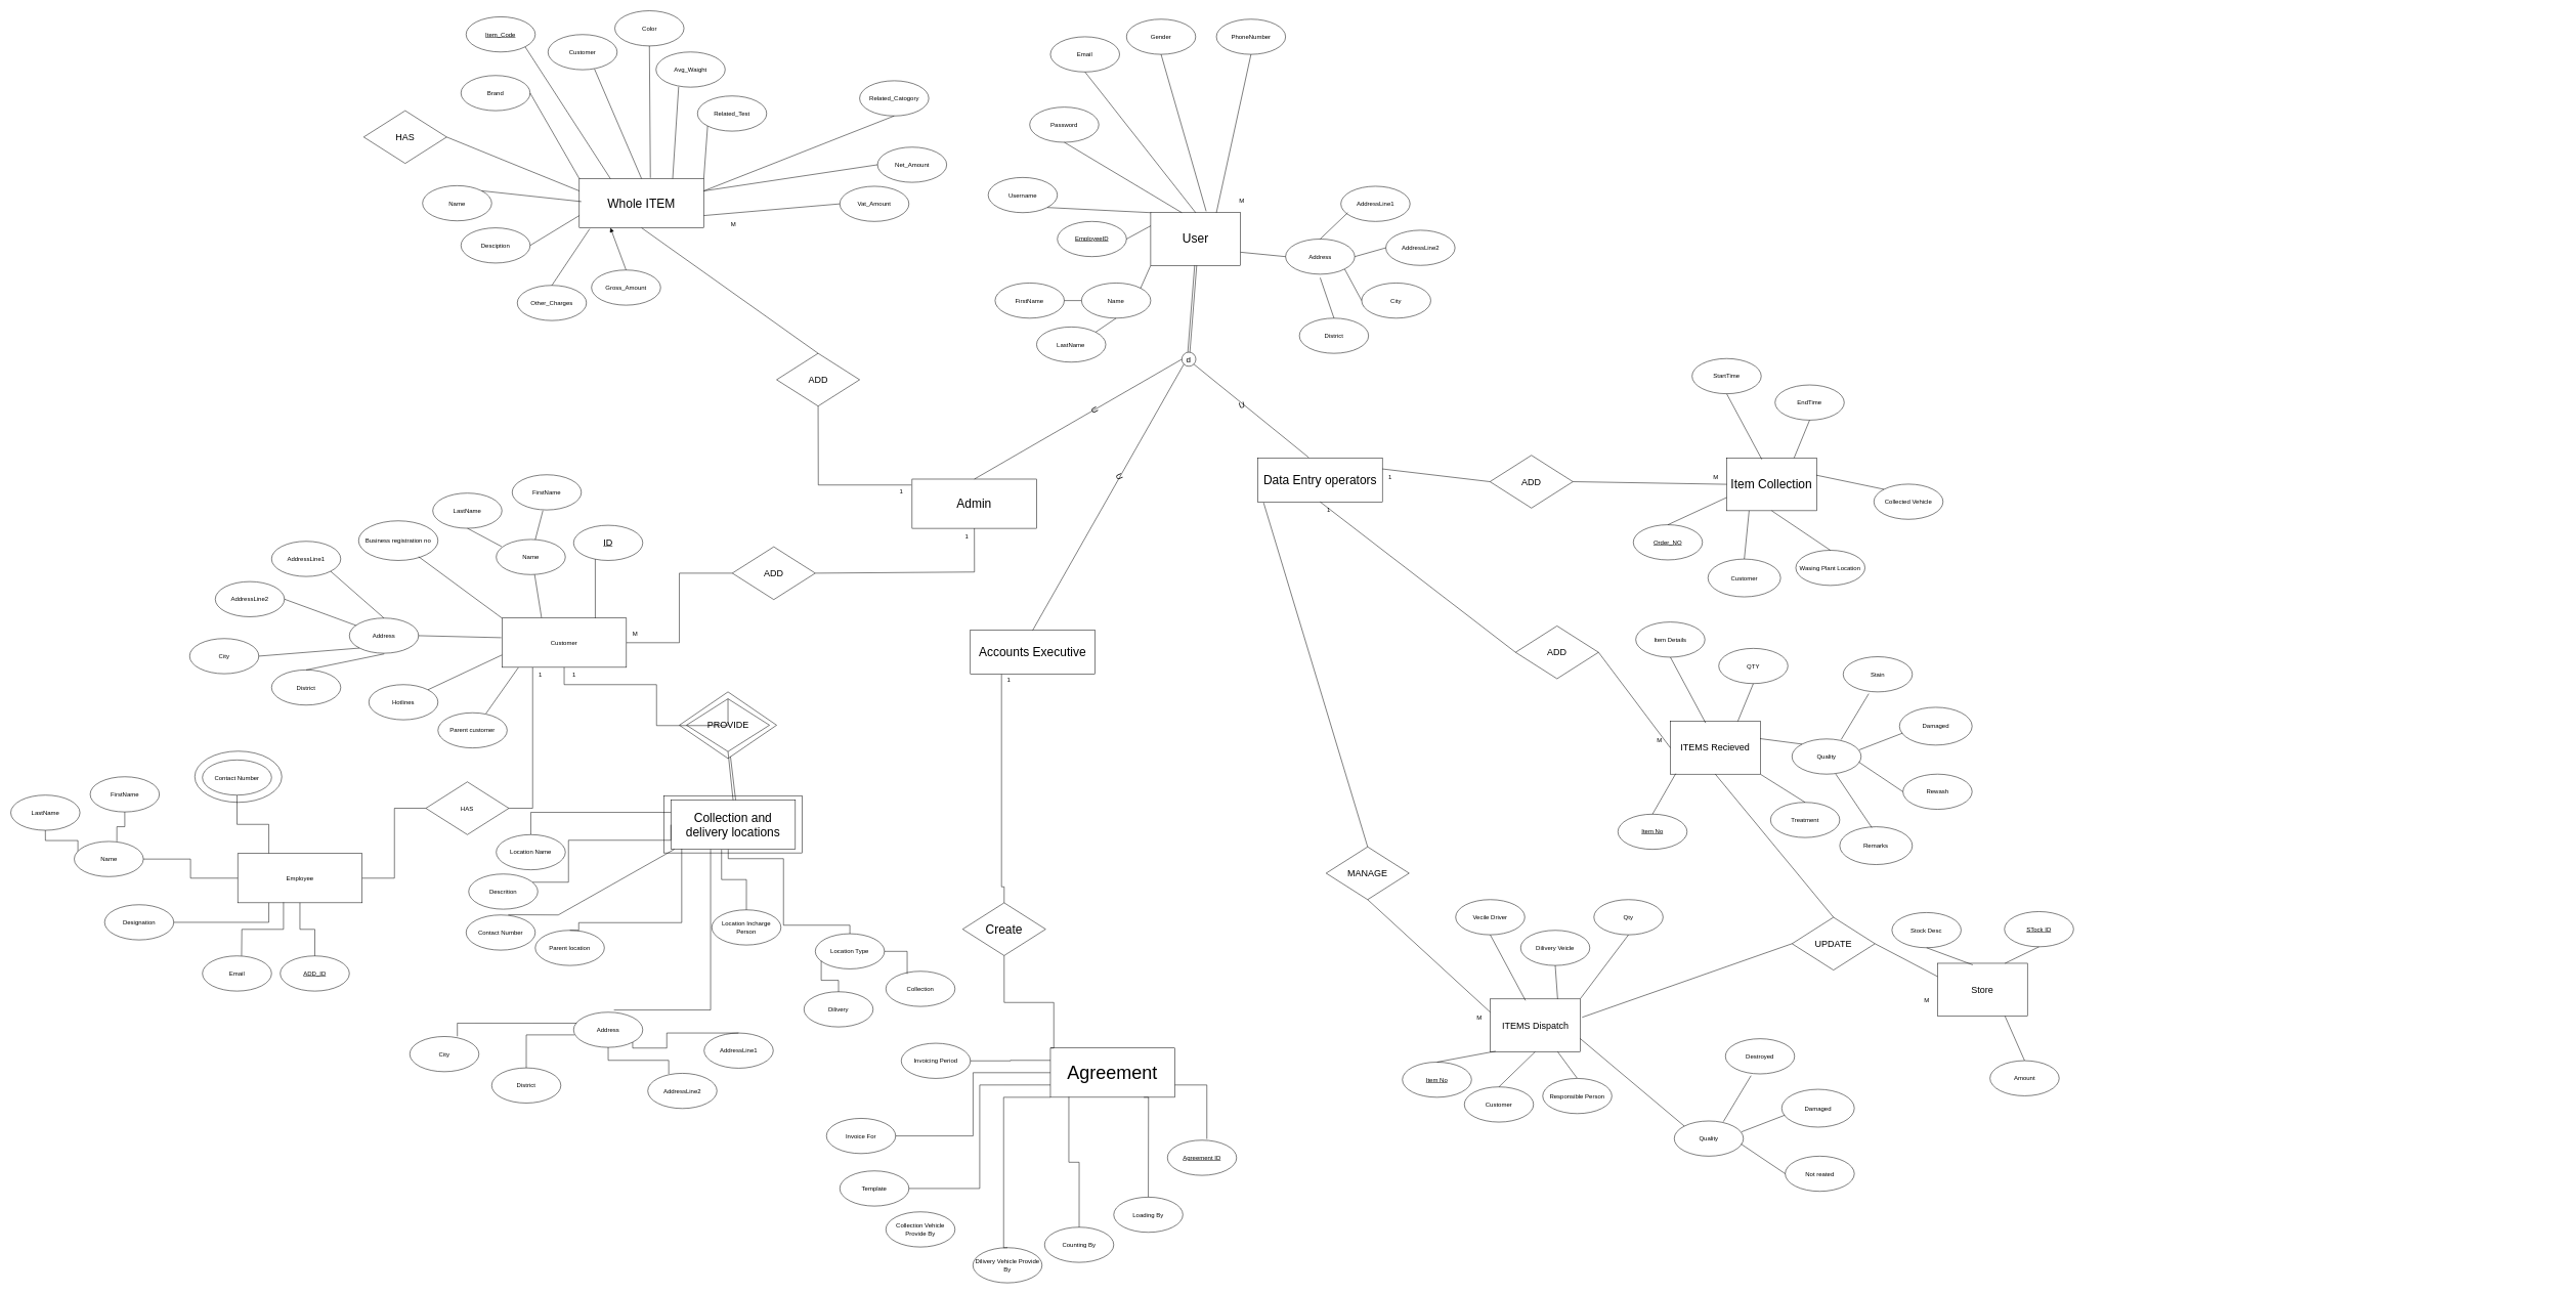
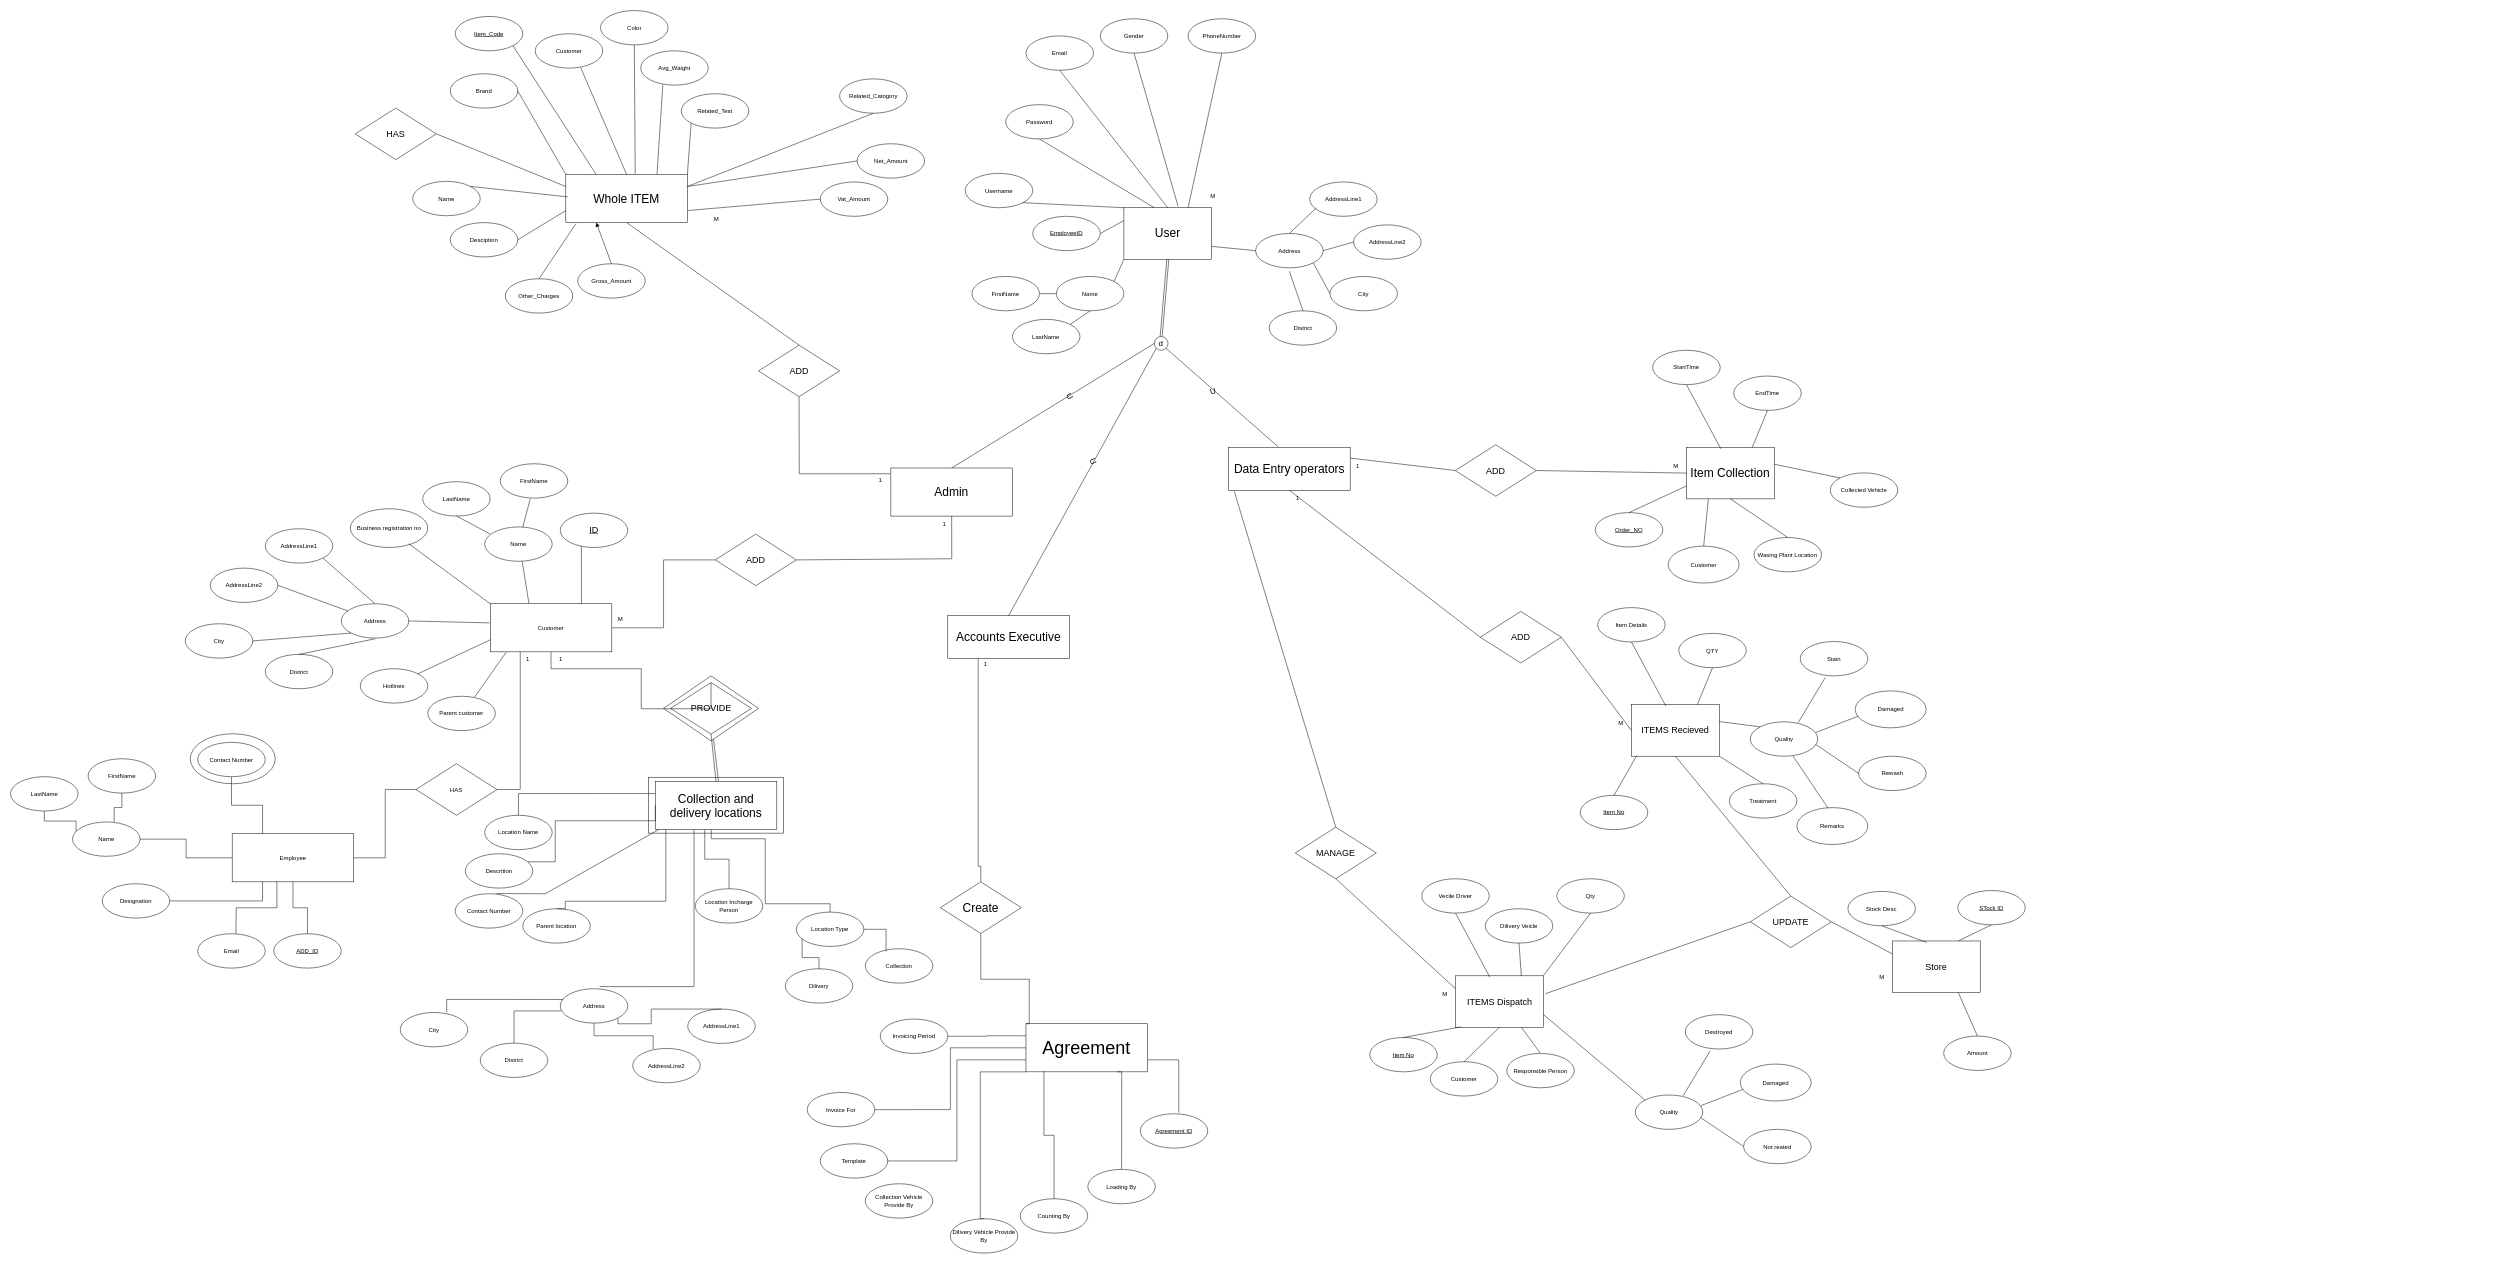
- <mxCell id="14" value="&lt;font style=&quot;font-size: 16px&quot;&gt;d&lt;/font&gt;" style="ellipse;whiteSpace=wrap;html=1;aspect=fixed;" parent="3" vertex="1"><mxGeometry x="878.113" y="650.641" width="27.391" height="27.391" as="geometry" /></mxCell>
+ <mxCell id="14" value="&lt;font style=&quot;font-size: 16px&quot;&gt;d&lt;/font&gt;" style="ellipse;whiteSpace=wrap;html=1;aspect=fixed;" parent="3" vertex="1"><mxGeometry x="878.113" y="635.641" width="27.391" height="27.391" as="geometry" /></mxCell>
- <mxCell id="202" value="Descrition" style="ellipse;whiteSpace=wrap;html=1;align=center;" parent="1" vertex="1"><mxGeometry x="914.998" y="1707.005" width="135.094" height="68.718" as="geometry" /></mxCell>
+ <mxCell id="202" value="Descrition" style="ellipse;whiteSpace=wrap;html=1;align=center;" parent="1" vertex="1"><mxGeometry x="929.998" y="1707.005" width="135.094" height="68.718" as="geometry" /></mxCell>
